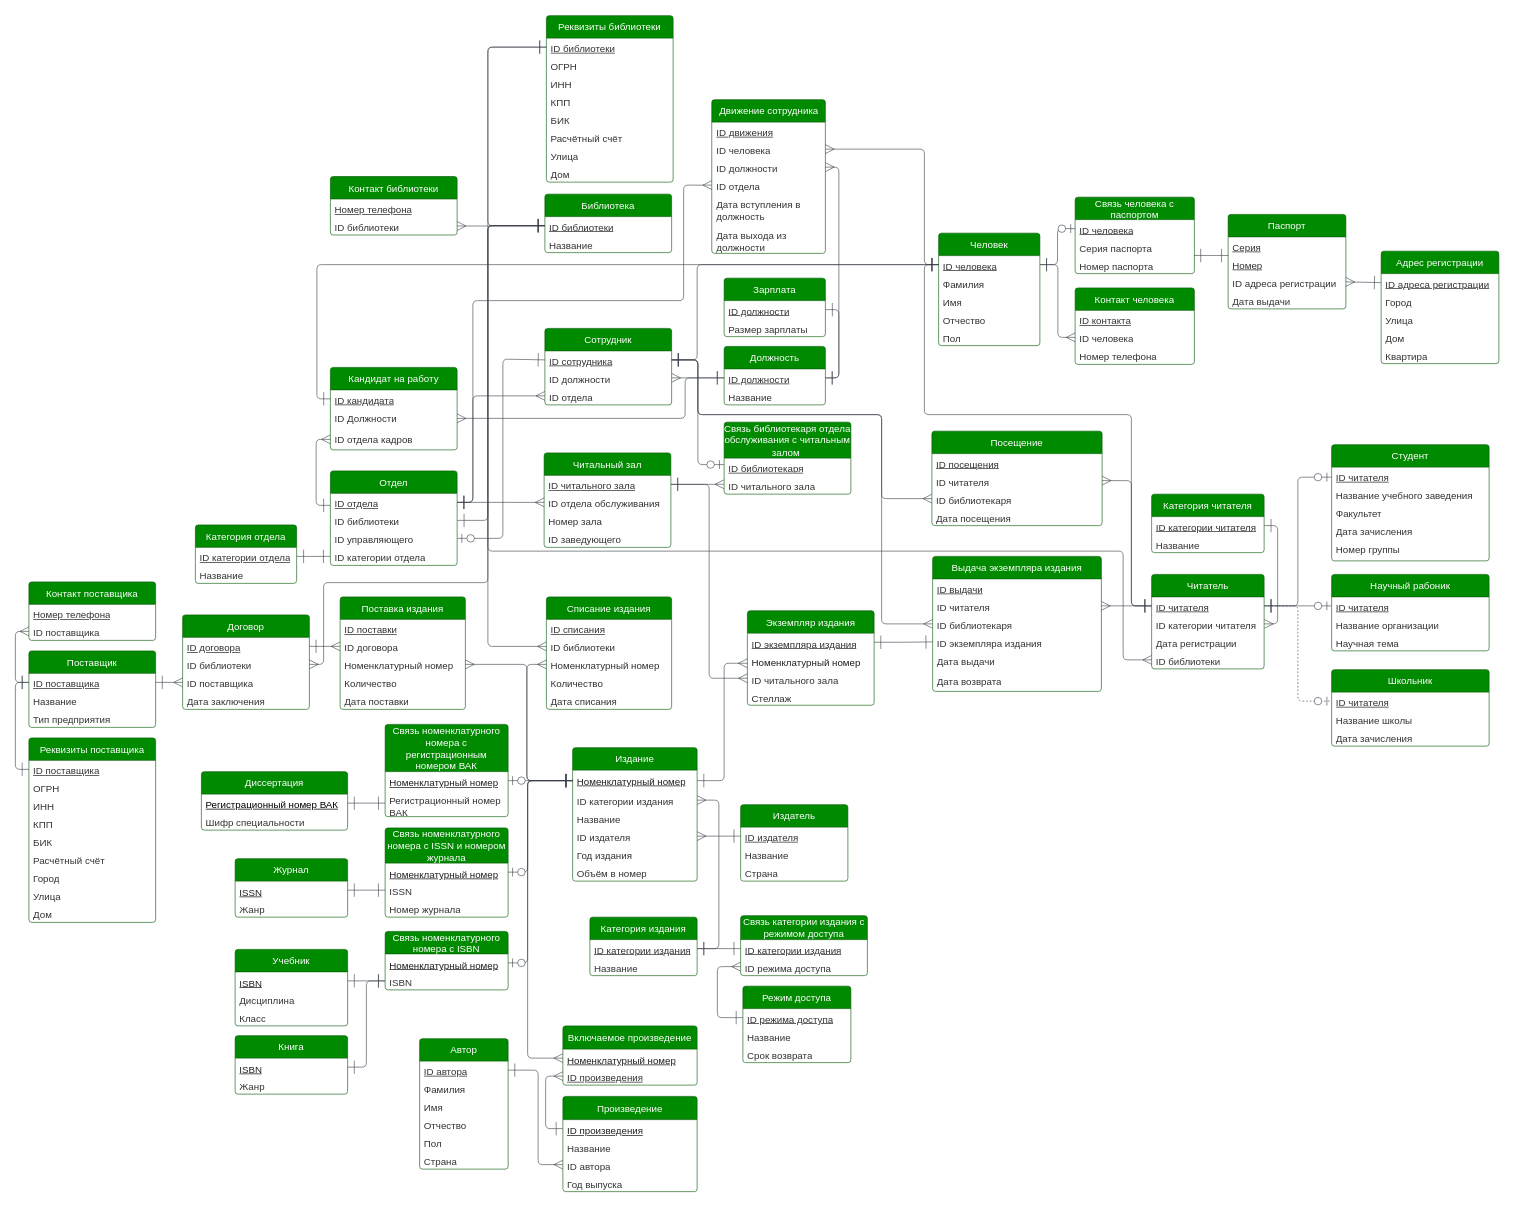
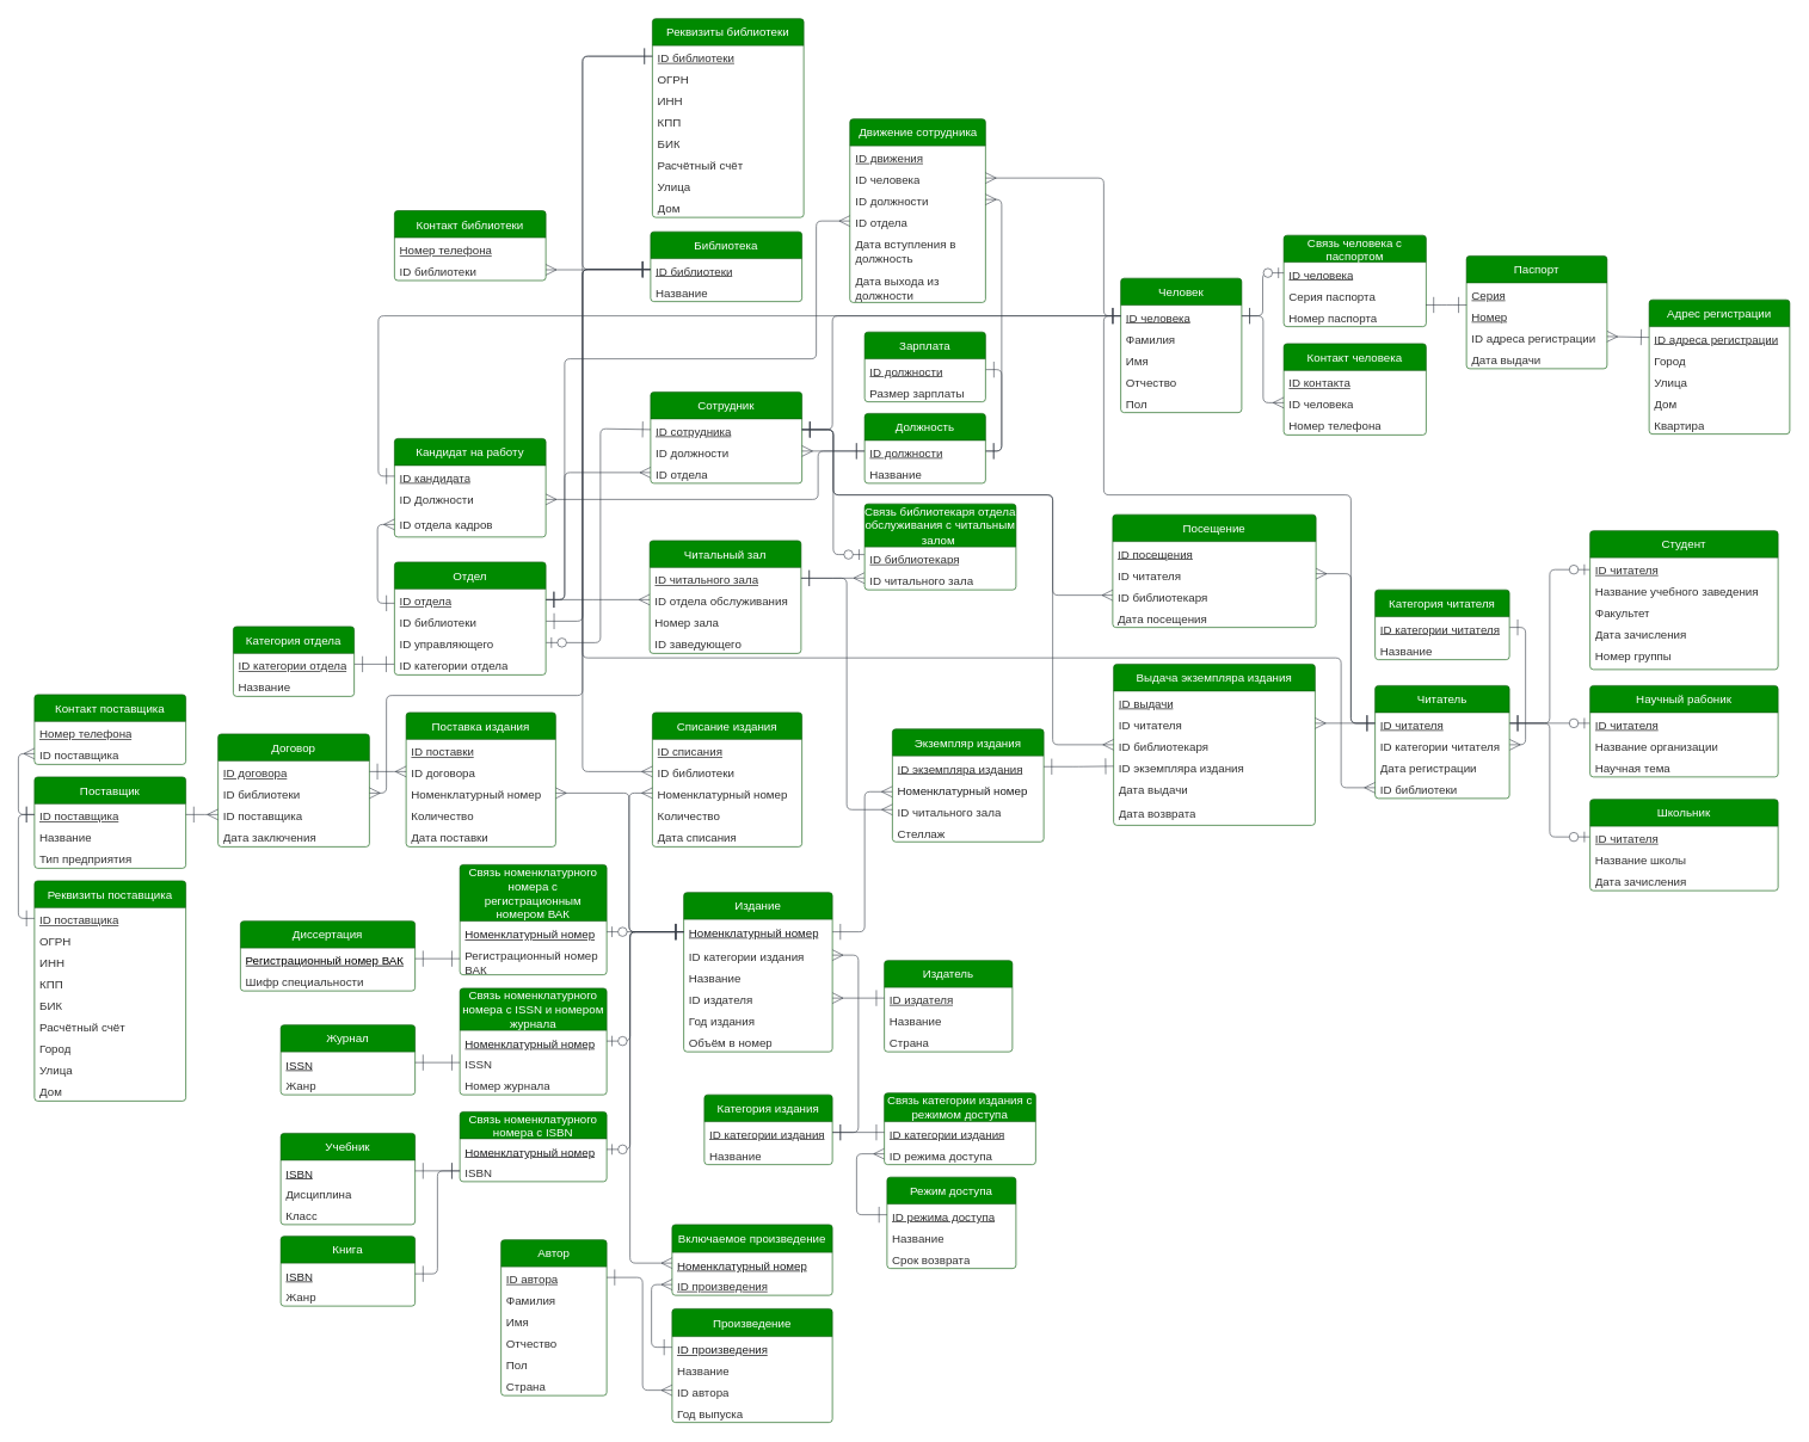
- <mxCell id="67" value="" style="html=1;jettySize=18;whiteSpace=wrap;fontSize=13;strokeColor=#3a414a;strokeOpacity=100;strokeWidth=0.8;rounded=1;arcSize=12;edgeStyle=orthogonalEdgeStyle;startArrow=ERone;startSize=16;endArrow=ERzeroToOne;endSize=10;exitX=1.002;exitY=0.333;exitPerimeter=0;entryX=-0.002;entryY=0.412;entryPerimeter=0;lucidId=dPWOS1pg~EiC;dashed=1;" parent="1" source="2" target="63" edge="1"><mxGeometry width="100" height="100" relative="1" as="geometry"><Array as="points" /></mxGeometry></mxCell>
+ <mxCell id="67" value="" style="html=1;jettySize=18;whiteSpace=wrap;fontSize=13;strokeColor=#3a414a;strokeOpacity=100;strokeWidth=0.8;rounded=1;arcSize=12;edgeStyle=orthogonalEdgeStyle;startArrow=ERone;startSize=16;endArrow=ERzeroToOne;endSize=10;exitX=1.002;exitY=0.333;exitPerimeter=0;entryX=-0.002;entryY=0.412;entryPerimeter=0;lucidId=dPWOS1pg~EiC;" parent="1" source="2" target="63" edge="1"><mxGeometry width="100" height="100" relative="1" as="geometry"><Array as="points" /></mxGeometry></mxCell>
